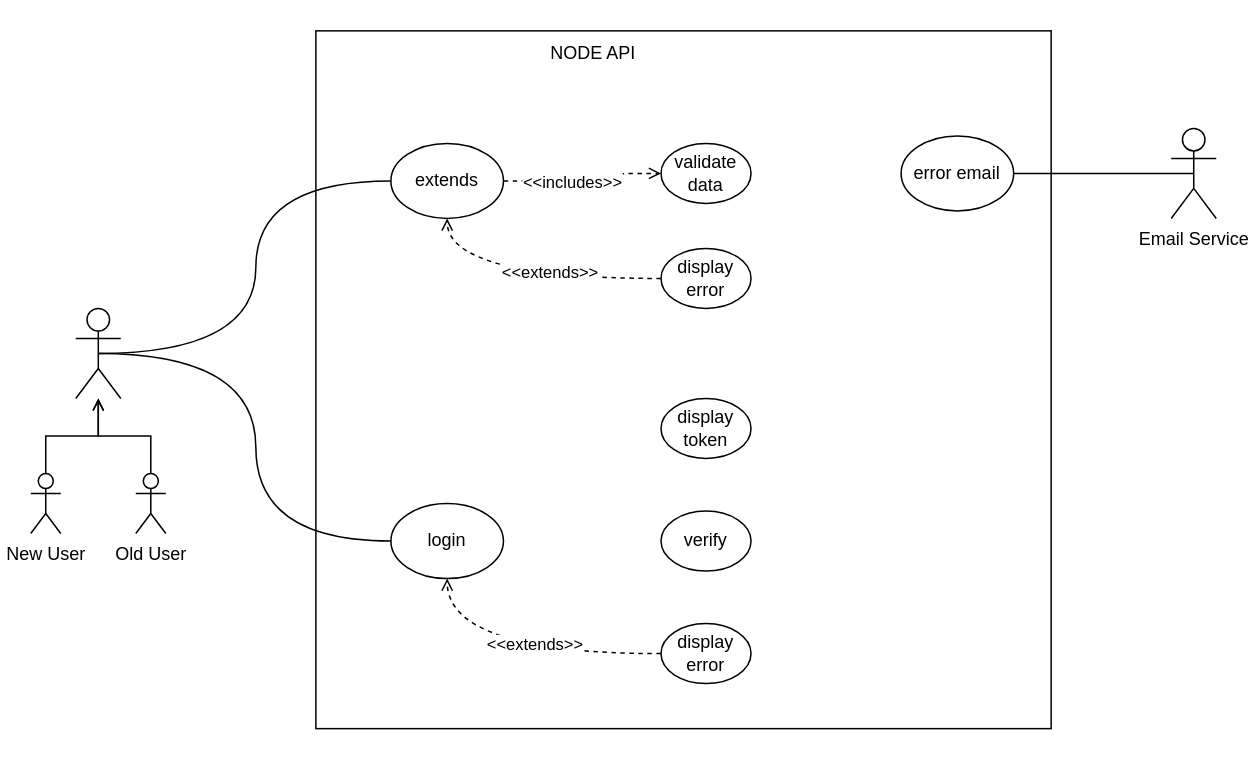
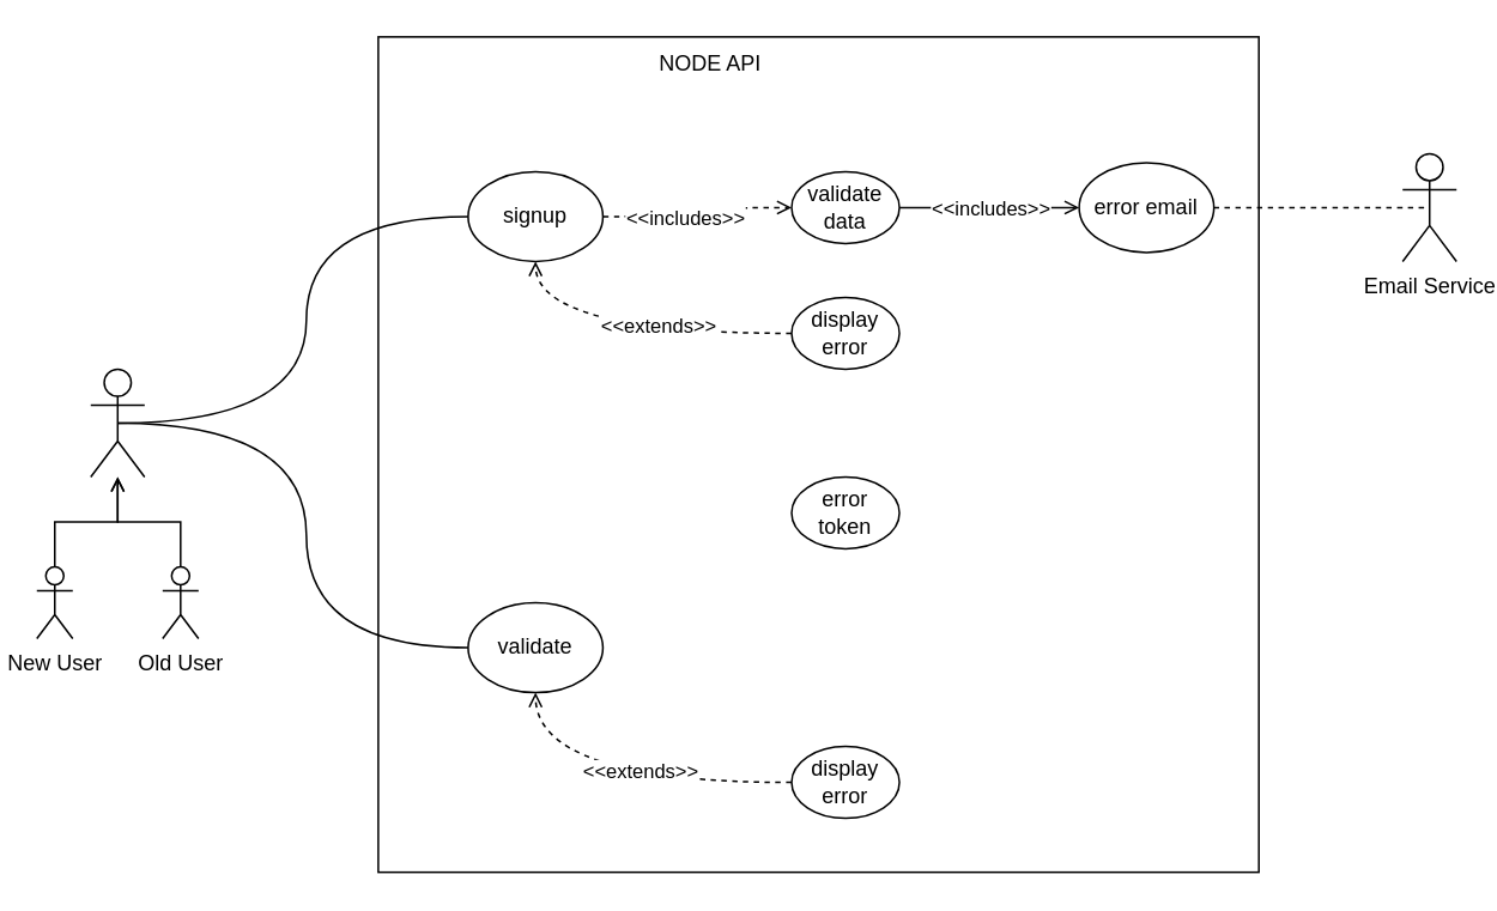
+ <mxCell id="11" style="edgeStyle=orthogonalEdgeStyle;orthogonalLoop=1;jettySize=auto;html=1;exitX=1;exitY=0.5;exitDx=0;exitDy=0;curved=1;endArrow=open;endFill=0;" parent="1" source="13" target="25" edge="1"><mxGeometry relative="1" as="geometry" /></mxCell>
+ <mxCell id="12" value="&amp;lt;&amp;lt;includes&amp;gt;&amp;gt;" style="edgeLabel;html=1;align=center;verticalAlign=middle;resizable=0;points=[];" parent="11" vertex="1" connectable="0"><mxGeometry x="-0.289" relative="1" as="geometry"><mxPoint x="14" as="offset" /></mxGeometry></mxCell>
- <mxCell id="24" style="edgeStyle=orthogonalEdgeStyle;orthogonalLoop=1;jettySize=auto;html=1;exitX=1;exitY=0.5;exitDx=0;exitDy=0;entryX=0.5;entryY=0.5;entryDx=0;entryDy=0;entryPerimeter=0;curved=1;endArrow=none;endFill=0;" parent="1" source="25" target="23" edge="1"><mxGeometry relative="1" as="geometry" /></mxCell>
+ <mxCell id="24" style="edgeStyle=orthogonalEdgeStyle;orthogonalLoop=1;jettySize=auto;html=1;exitX=1;exitY=0.5;exitDx=0;exitDy=0;entryX=0.5;entryY=0.5;entryDx=0;entryDy=0;entryPerimeter=0;curved=1;endArrow=none;endFill=0;dashed=1;" parent="1" source="25" target="23" edge="1"><mxGeometry relative="1" as="geometry" /></mxCell>
- <mxCell id="9" value="extends" style="ellipse;whiteSpace=wrap;html=1;" parent="1" vertex="1"><mxGeometry x="260" y="95" width="75" height="50" as="geometry" /></mxCell>
+ <mxCell id="9" value="signup" style="ellipse;whiteSpace=wrap;html=1;" parent="1" vertex="1"><mxGeometry x="260" y="95" width="75" height="50" as="geometry" /></mxCell>
- <mxCell id="21" value="display token" style="ellipse;whiteSpace=wrap;html=1;" parent="1" vertex="1"><mxGeometry x="440" y="265" width="60" height="40" as="geometry" /></mxCell>
+ <mxCell id="21" value="error token" style="ellipse;whiteSpace=wrap;html=1;" parent="1" vertex="1"><mxGeometry x="440" y="265" width="60" height="40" as="geometry" /></mxCell>
- <mxCell id="10" value="login" style="ellipse;whiteSpace=wrap;html=1;" parent="1" vertex="1"><mxGeometry x="260" y="335" width="75" height="50" as="geometry" /></mxCell>
+ <mxCell id="10" value="validate" style="ellipse;whiteSpace=wrap;html=1;" parent="1" vertex="1"><mxGeometry x="260" y="335" width="75" height="50" as="geometry" /></mxCell>
- <mxCell id="17" value="&lt;div&gt;verify&lt;br&gt;&lt;/div&gt;" style="ellipse;whiteSpace=wrap;html=1;" parent="1" vertex="1"><mxGeometry x="440" y="340" width="60" height="40" as="geometry" /></mxCell>
